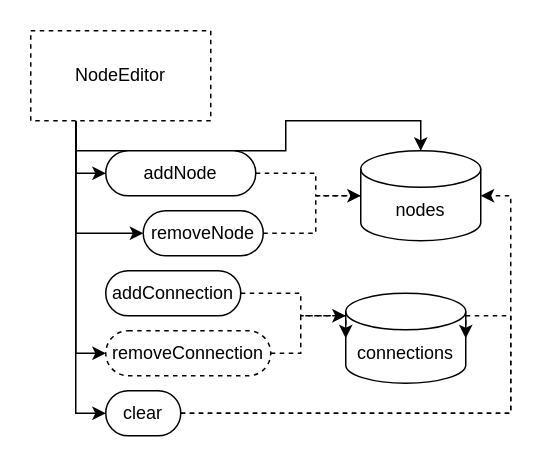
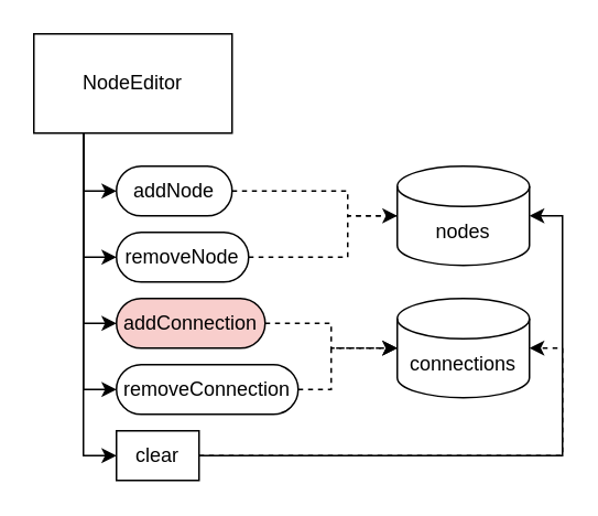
- <mxCell id="7" value="NodeEditor" style="rounded=0;whiteSpace=wrap;html=1;dashed=1;" parent="1" vertex="1"><mxGeometry x="20" y="20" width="120" height="60" as="geometry" /></mxCell>
+ <mxCell id="7" value="NodeEditor" style="rounded=0;whiteSpace=wrap;html=1;" parent="1" vertex="1"><mxGeometry x="20" y="20" width="120" height="60" as="geometry" /></mxCell>
- <mxCell id="4" style="edgeStyle=orthogonalEdgeStyle;rounded=0;orthogonalLoop=1;jettySize=auto;html=1;exitX=0.25;exitY=1;exitDx=0;exitDy=0;" parent="1" source="7" target="8" edge="1"><mxGeometry relative="1" as="geometry" /></mxCell>
+ <mxCell id="4" style="edgeStyle=orthogonalEdgeStyle;rounded=0;orthogonalLoop=1;jettySize=auto;html=1;exitX=0.25;exitY=1;exitDx=0;exitDy=0;entryX=0;entryY=0.5;entryDx=0;entryDy=0;" parent="1" source="7" target="14" edge="1"><mxGeometry relative="1" as="geometry" /></mxCell>
- <mxCell id="11" value="addNode" style="rounded=1;whiteSpace=wrap;html=1;arcSize=50;" parent="1" vertex="1"><mxGeometry x="70" y="100" width="100" height="30" as="geometry" /></mxCell>
+ <mxCell id="11" value="addNode" style="rounded=1;whiteSpace=wrap;html=1;arcSize=50;" parent="1" vertex="1"><mxGeometry x="70" y="100" width="70" height="30" as="geometry" /></mxCell>
- <mxCell id="12" value="removeNode" style="rounded=1;whiteSpace=wrap;html=1;arcSize=50;" parent="1" vertex="1"><mxGeometry x="95" y="140" width="80" height="30" as="geometry" /></mxCell>
+ <mxCell id="12" value="removeNode" style="rounded=1;whiteSpace=wrap;html=1;arcSize=50;" parent="1" vertex="1"><mxGeometry x="70" y="140" width="80" height="30" as="geometry" /></mxCell>
- <mxCell id="20" style="edgeStyle=orthogonalEdgeStyle;rounded=0;orthogonalLoop=1;jettySize=auto;html=1;exitX=1;exitY=0.5;exitDx=0;exitDy=0;entryX=1;entryY=0.5;entryDx=0;entryDy=0;entryPerimeter=0;dashed=1;" edge="1" parent="1" source="16" target="8"><mxGeometry relative="1" as="geometry" /></mxCell>
+ <mxCell id="20" style="edgeStyle=orthogonalEdgeStyle;rounded=0;orthogonalLoop=1;jettySize=auto;html=1;exitX=1;exitY=0.5;exitDx=0;exitDy=0;entryX=1;entryY=0.5;entryDx=0;entryDy=0;entryPerimeter=0;dashed=0;" edge="1" parent="1" source="16" target="8"><mxGeometry relative="1" as="geometry" /></mxCell>
- <mxCell id="14" value="addConnection" style="rounded=1;whiteSpace=wrap;html=1;arcSize=50;fontSize=12;" parent="1" vertex="1"><mxGeometry x="70" y="180" width="90" height="30" as="geometry" /></mxCell>
+ <mxCell id="14" value="addConnection" style="rounded=1;whiteSpace=wrap;html=1;arcSize=50;fontSize=12;fillColor=#f8cecc;" parent="1" vertex="1"><mxGeometry x="70" y="180" width="90" height="30" as="geometry" /></mxCell>
- <mxCell id="9" value="connections" style="shape=cylinder3;whiteSpace=wrap;html=1;boundedLbl=1;backgroundOutline=1;size=12.2;" parent="1" vertex="1"><mxGeometry x="230" y="195" width="80" height="60" as="geometry" /></mxCell>
+ <mxCell id="9" value="connections" style="shape=cylinder3;whiteSpace=wrap;html=1;boundedLbl=1;backgroundOutline=1;size=12.2;" parent="1" vertex="1"><mxGeometry x="240" y="180" width="80" height="60" as="geometry" /></mxCell>
- <mxCell id="15" value="removeConnection" style="rounded=1;whiteSpace=wrap;html=1;arcSize=50;fontSize=12;dashed=1;" parent="1" vertex="1"><mxGeometry x="70" y="220" width="110" height="30" as="geometry" /></mxCell>
+ <mxCell id="15" value="removeConnection" style="rounded=1;whiteSpace=wrap;html=1;arcSize=50;fontSize=12;" parent="1" vertex="1"><mxGeometry x="70" y="220" width="110" height="30" as="geometry" /></mxCell>
- <mxCell id="16" value="clear" style="rounded=1;whiteSpace=wrap;html=1;arcSize=50;" parent="1" vertex="1"><mxGeometry x="70" y="260" width="50" height="30" as="geometry" /></mxCell>
+ <mxCell id="16" value="clear" style="whiteSpace=wrap;html=1;arcSize=50;rounded=0;" parent="1" vertex="1"><mxGeometry x="70" y="260" width="50" height="30" as="geometry" /></mxCell>
